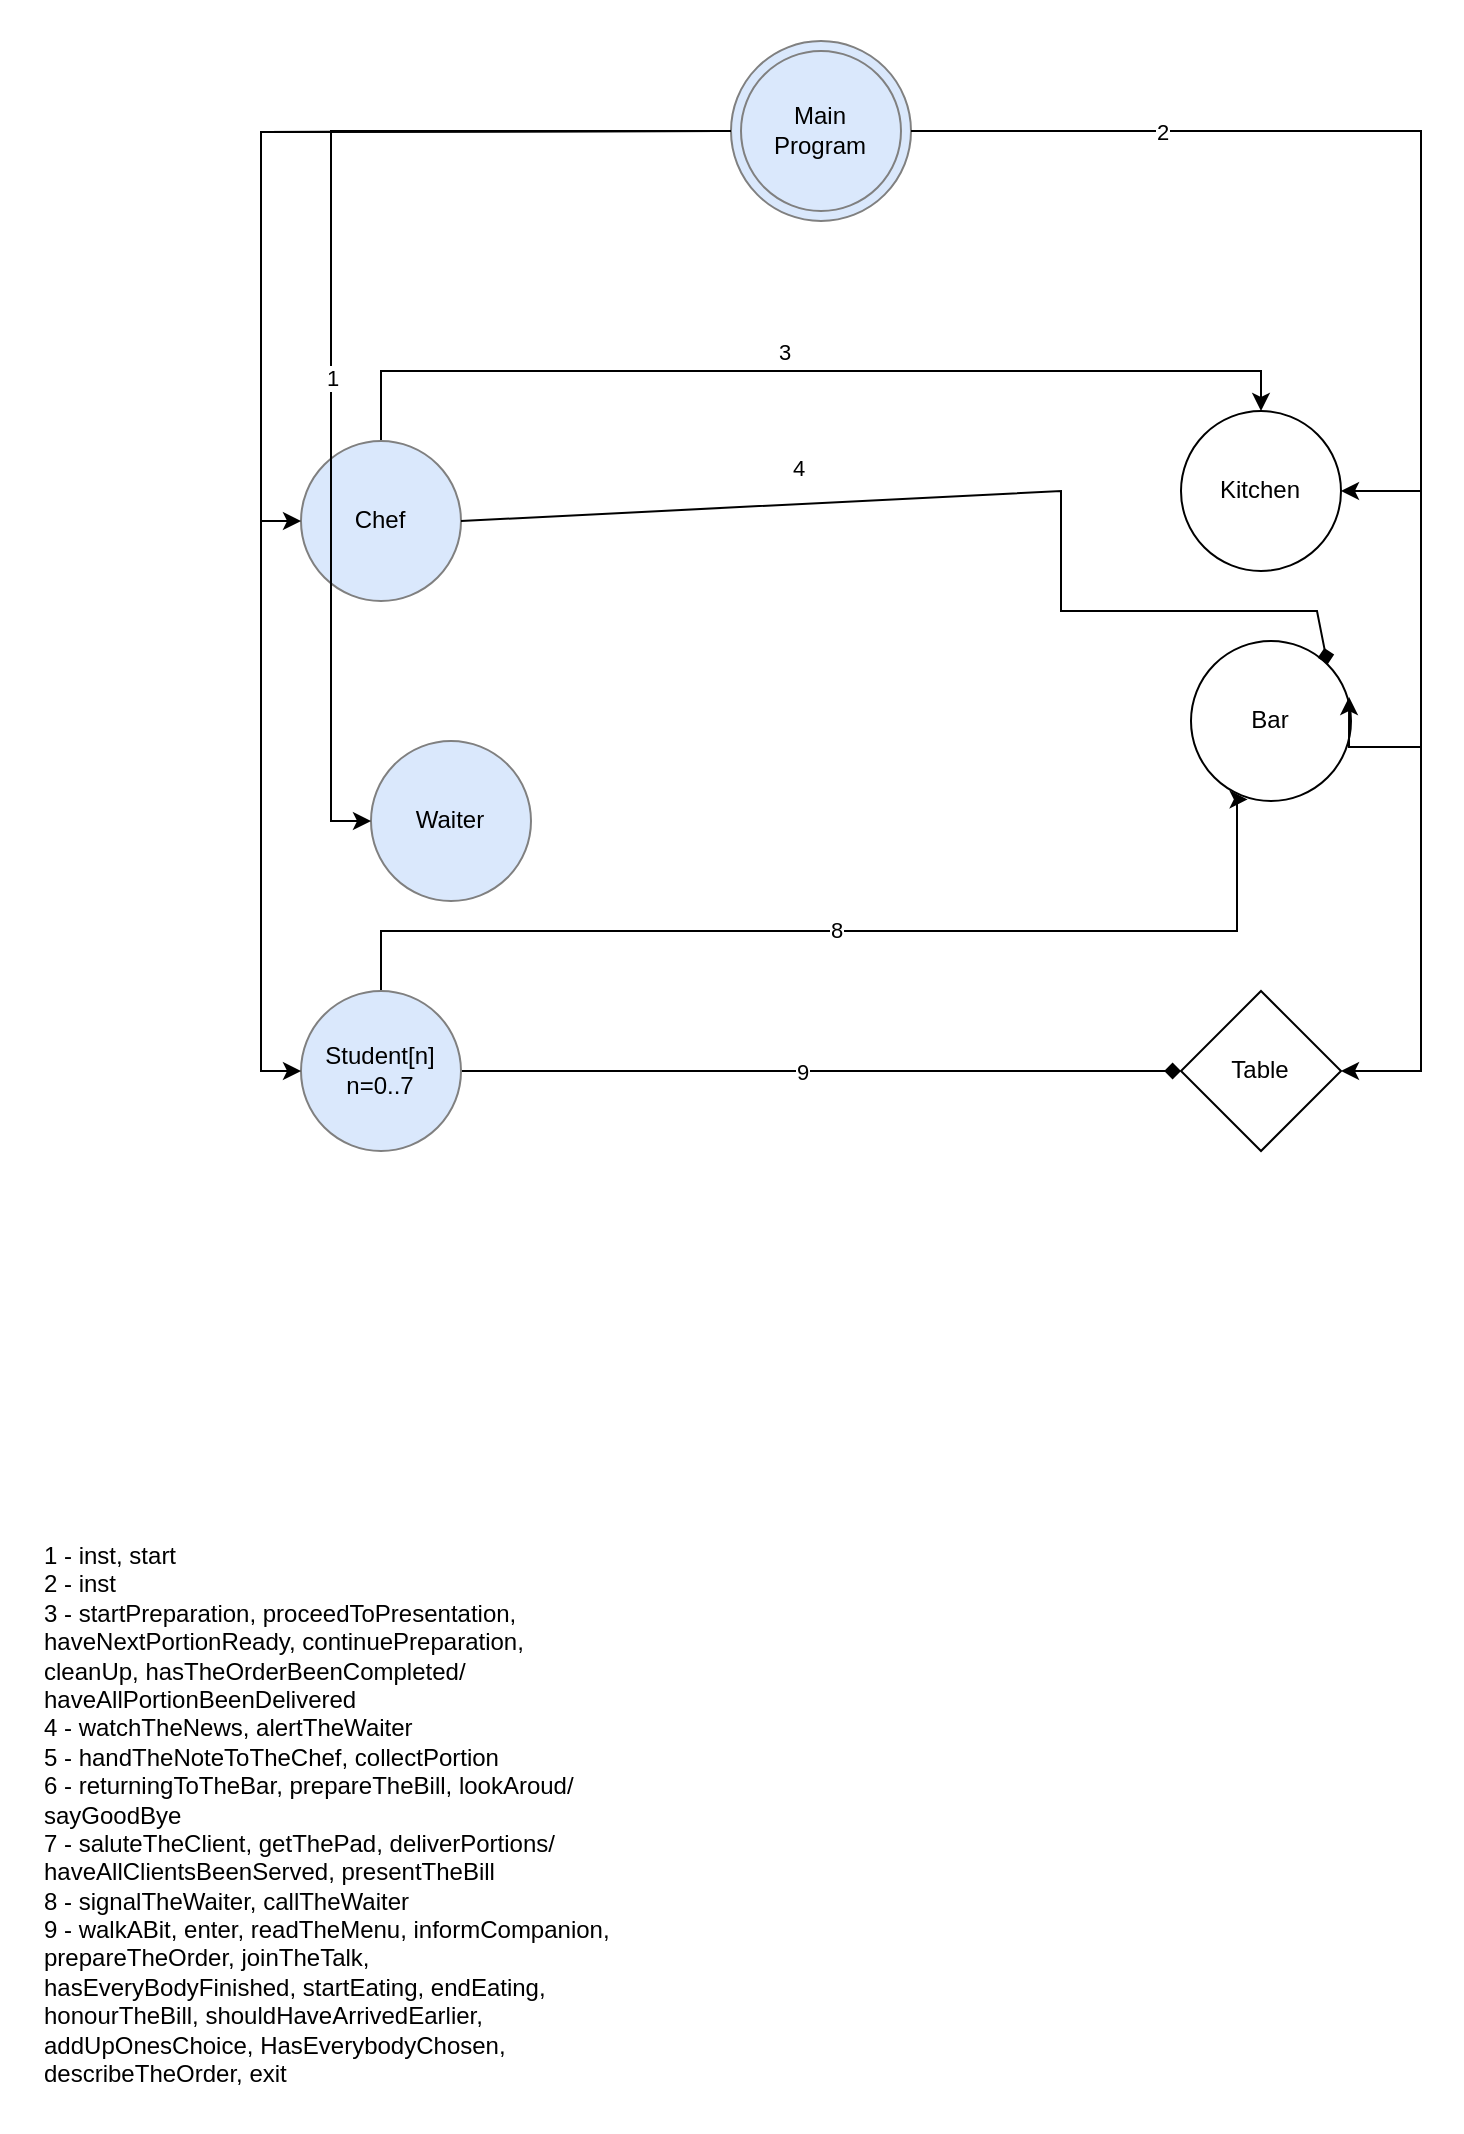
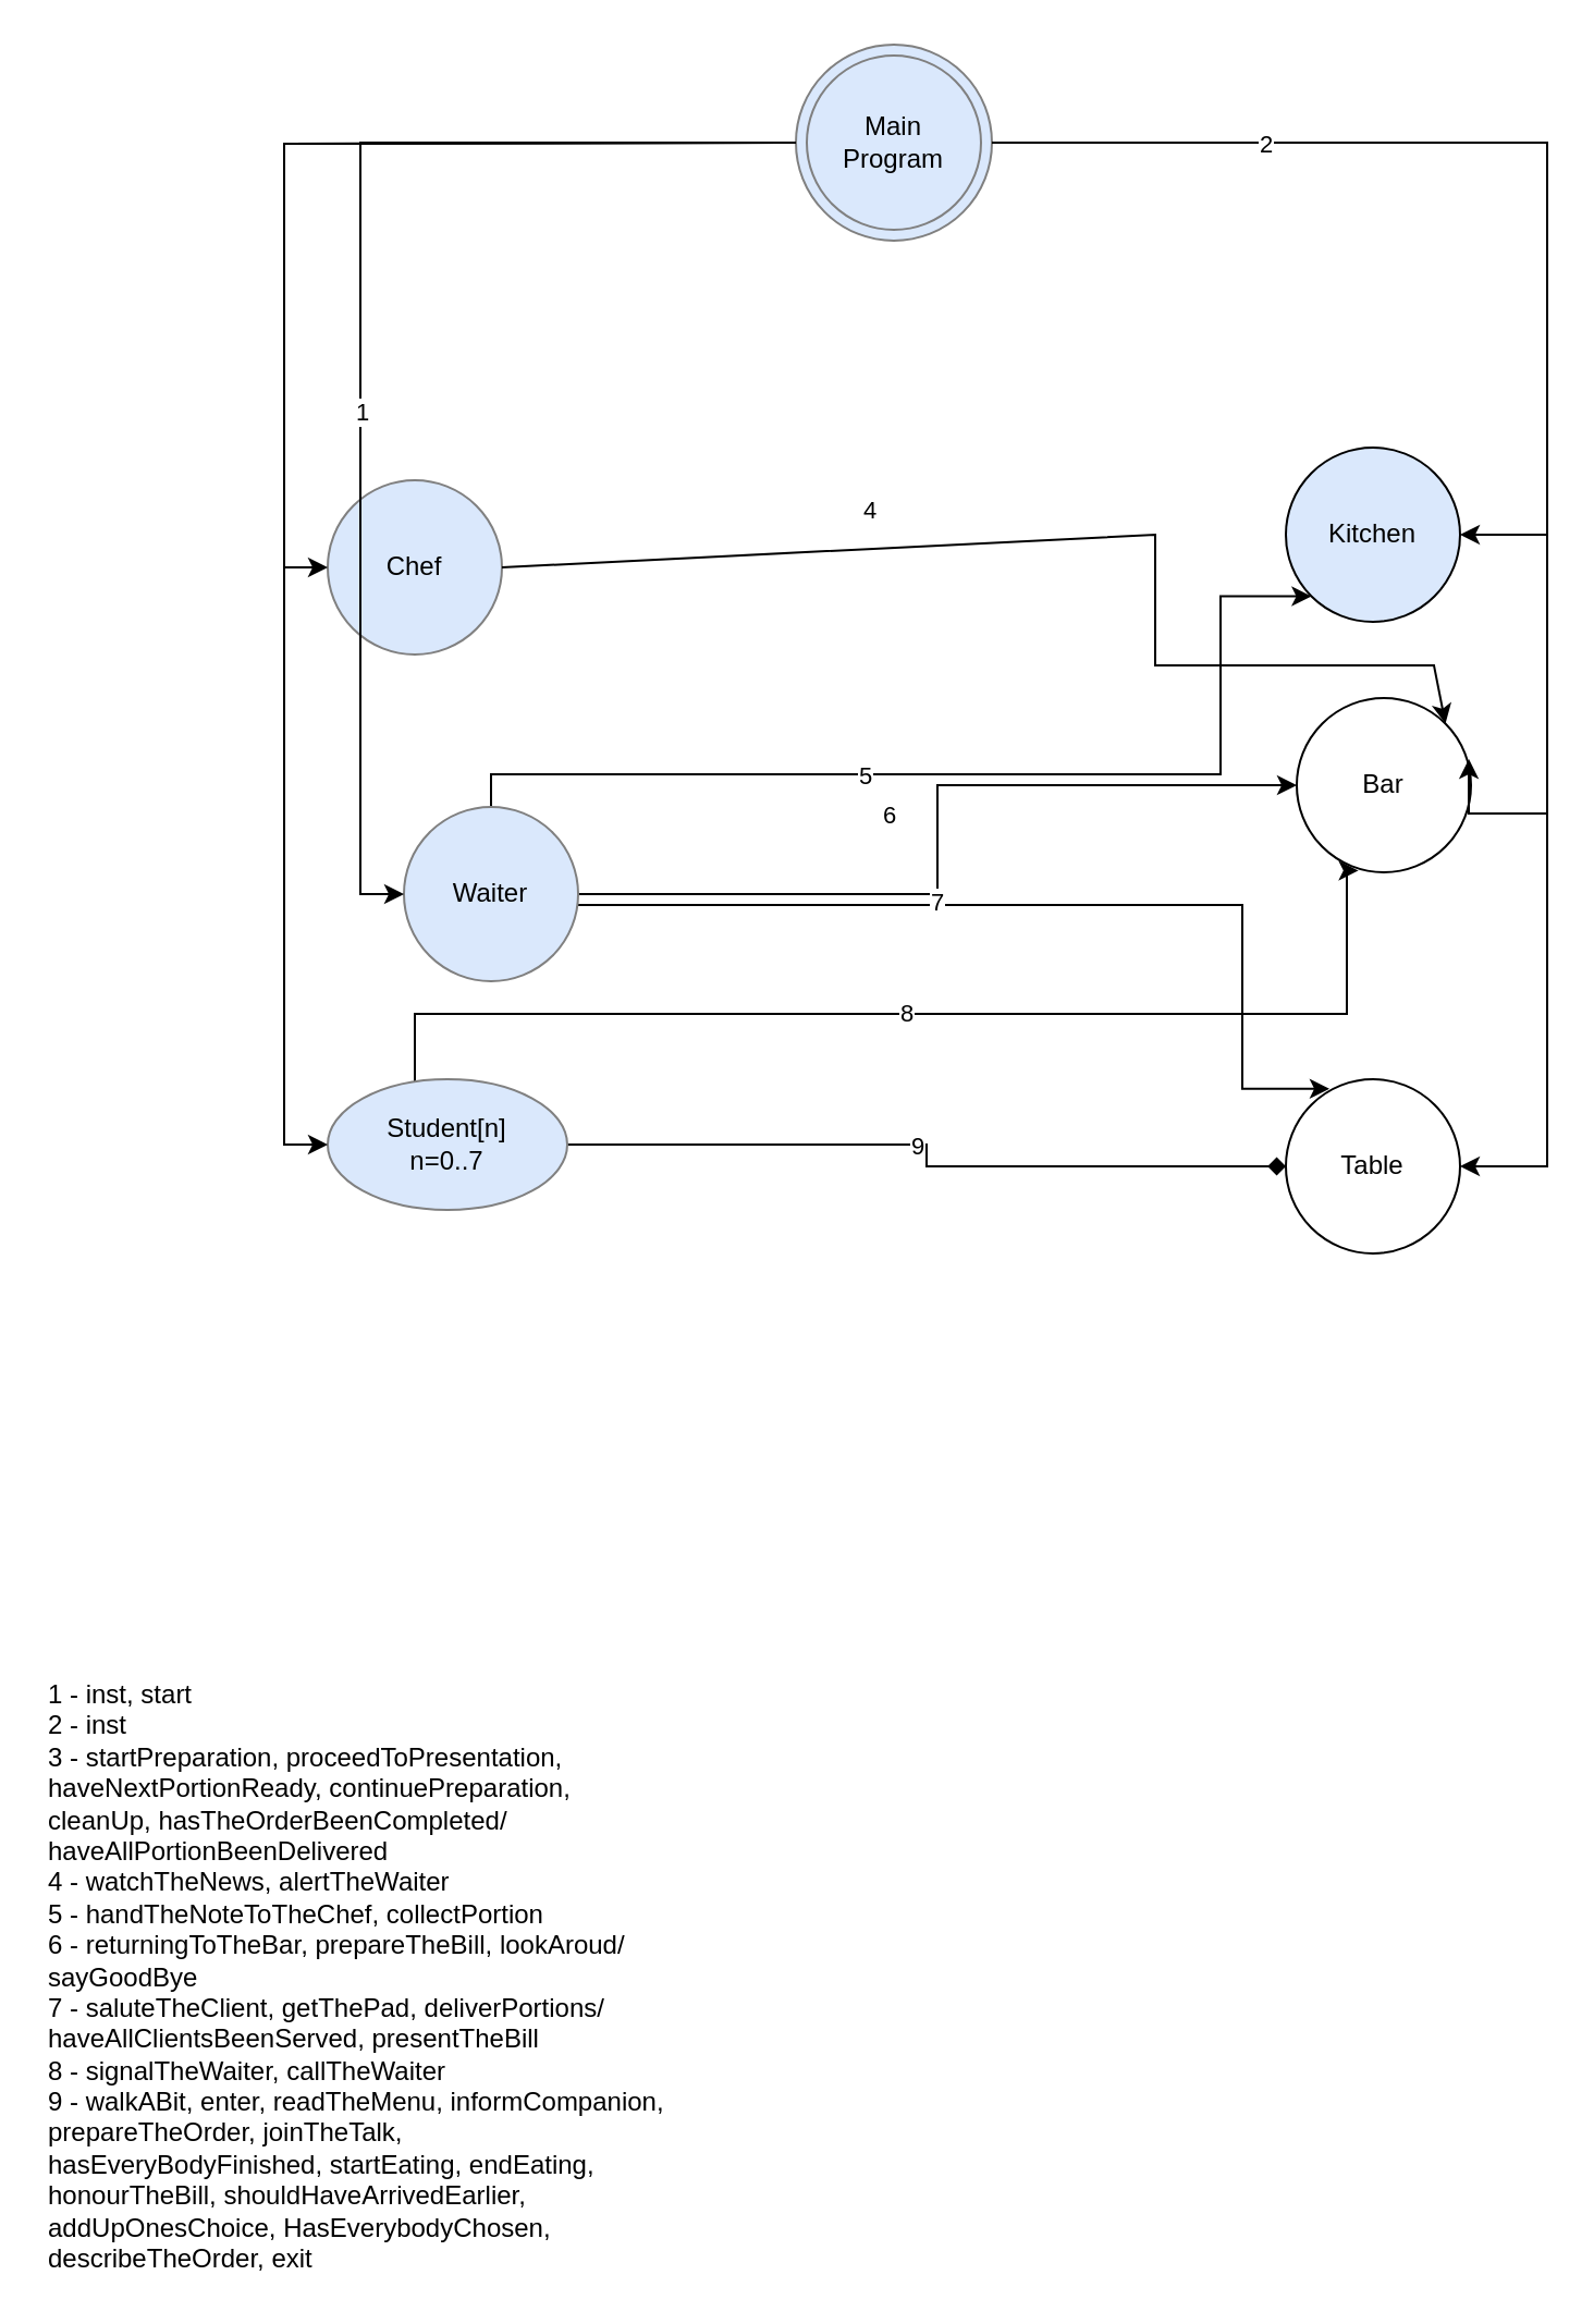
- <mxCell id="3" style="edgeStyle=orthogonalEdgeStyle;rounded=0;orthogonalLoop=1;jettySize=auto;html=1;entryX=0.5;entryY=0;entryDx=0;entryDy=0;" parent="1" source="5" target="6" edge="1"><mxGeometry relative="1" as="geometry"><Array as="points"><mxPoint x="190" y="185" /><mxPoint x="630" y="185" /></Array></mxGeometry></mxCell>
- <mxCell id="4" value="3" style="edgeLabel;html=1;align=center;verticalAlign=middle;resizable=0;points=[];" parent="3" connectable="0" vertex="1"><mxGeometry x="-0.142" y="-5" relative="1" as="geometry"><mxPoint x="24" y="-15" as="offset" /></mxGeometry></mxCell>
- <mxCell id="6" value="Kitchen" style="ellipse;whiteSpace=wrap;html=1;" parent="1" vertex="1"><mxGeometry x="590" y="205" width="80" height="80" as="geometry" /></mxCell>
+ <mxCell id="6" value="Kitchen" style="ellipse;whiteSpace=wrap;html=1;fillColor=#dae8fc;" parent="1" vertex="1"><mxGeometry x="590" y="205" width="80" height="80" as="geometry" /></mxCell>
- <mxCell id="31" value="" style="endArrow=diamond;html=1;rounded=0;exitX=1;exitY=0.5;exitDx=0;exitDy=0;entryX=1;entryY=0;entryDx=0;entryDy=0;" parent="1" source="5" target="20" edge="1"><mxGeometry width="50" height="50" relative="1" as="geometry"><mxPoint x="320" y="295" as="sourcePoint" /><mxPoint x="370" y="245" as="targetPoint" /><Array as="points"><mxPoint x="530" y="245" /><mxPoint x="530" y="305" /><mxPoint x="658" y="305" /></Array></mxGeometry></mxCell>
+ <mxCell id="31" value="" style="endArrow=classic;html=1;rounded=0;exitX=1;exitY=0.5;exitDx=0;exitDy=0;entryX=1;entryY=0;entryDx=0;entryDy=0;" parent="1" source="5" target="20" edge="1"><mxGeometry width="50" height="50" relative="1" as="geometry"><mxPoint x="320" y="295" as="sourcePoint" /><mxPoint x="370" y="245" as="targetPoint" /><Array as="points"><mxPoint x="530" y="245" /><mxPoint x="530" y="305" /><mxPoint x="658" y="305" /></Array></mxGeometry></mxCell>
+ <mxCell id="13" style="edgeStyle=orthogonalEdgeStyle;rounded=0;orthogonalLoop=1;jettySize=auto;html=1;entryX=0;entryY=1;entryDx=0;entryDy=0;" parent="1" source="19" target="6" edge="1"><mxGeometry relative="1" as="geometry"><Array as="points"><mxPoint x="560" y="355" /><mxPoint x="560" y="273" /></Array></mxGeometry></mxCell>
+ <mxCell id="14" value="&lt;div&gt;5&lt;/div&gt;" style="edgeLabel;html=1;align=center;verticalAlign=middle;resizable=0;points=[];" parent="13" connectable="0" vertex="1"><mxGeometry x="-0.171" relative="1" as="geometry"><mxPoint x="-10" as="offset" /></mxGeometry></mxCell>
+ <mxCell id="15" style="edgeStyle=orthogonalEdgeStyle;rounded=0;orthogonalLoop=1;jettySize=auto;html=1;" parent="1" source="19" target="20" edge="1"><mxGeometry relative="1" as="geometry" /></mxCell>
+ <mxCell id="16" value="6" style="edgeLabel;html=1;align=center;verticalAlign=middle;resizable=0;points=[];" parent="15" connectable="0" vertex="1"><mxGeometry x="0.069" y="1" relative="1" as="geometry"><mxPoint x="-22" y="1" as="offset" /></mxGeometry></mxCell>
+ <mxCell id="17" style="edgeStyle=orthogonalEdgeStyle;rounded=0;orthogonalLoop=1;jettySize=auto;html=1;entryX=0.25;entryY=0.055;entryDx=0;entryDy=0;entryPerimeter=0;" parent="1" source="19" target="21" edge="1"><mxGeometry relative="1" as="geometry"><Array as="points"><mxPoint x="570" y="415" /><mxPoint x="570" y="499" /></Array></mxGeometry></mxCell>
+ <mxCell id="18" value="7" style="edgeLabel;html=1;align=center;verticalAlign=middle;resizable=0;points=[];" parent="17" connectable="0" vertex="1"><mxGeometry x="-0.225" y="2" relative="1" as="geometry"><mxPoint x="-2" as="offset" /></mxGeometry></mxCell>
- <mxCell id="12" value="&lt;div&gt;Student[n]&lt;/div&gt;&lt;div&gt;n=0..7&lt;/div&gt;" style="ellipse;whiteSpace=wrap;html=1;fillColor=#dae8fc;strokeColor=#808080;" parent="1" vertex="1"><mxGeometry x="150" y="495" width="80" height="80" as="geometry" /></mxCell>
+ <mxCell id="12" value="&lt;div&gt;Student[n]&lt;/div&gt;&lt;div&gt;n=0..7&lt;/div&gt;" style="ellipse;whiteSpace=wrap;html=1;fillColor=#dae8fc;strokeColor=#808080;" parent="1" vertex="1"><mxGeometry x="150" y="495" width="110" height="60" as="geometry" /></mxCell>
- <mxCell id="21" value="Table" style="rhombus;whiteSpace=wrap;html=1;" parent="1" vertex="1"><mxGeometry x="590" y="495" width="80" height="80" as="geometry" /></mxCell>
+ <mxCell id="21" value="Table" style="ellipse;whiteSpace=wrap;html=1;" parent="1" vertex="1"><mxGeometry x="590" y="495" width="80" height="80" as="geometry" /></mxCell>
